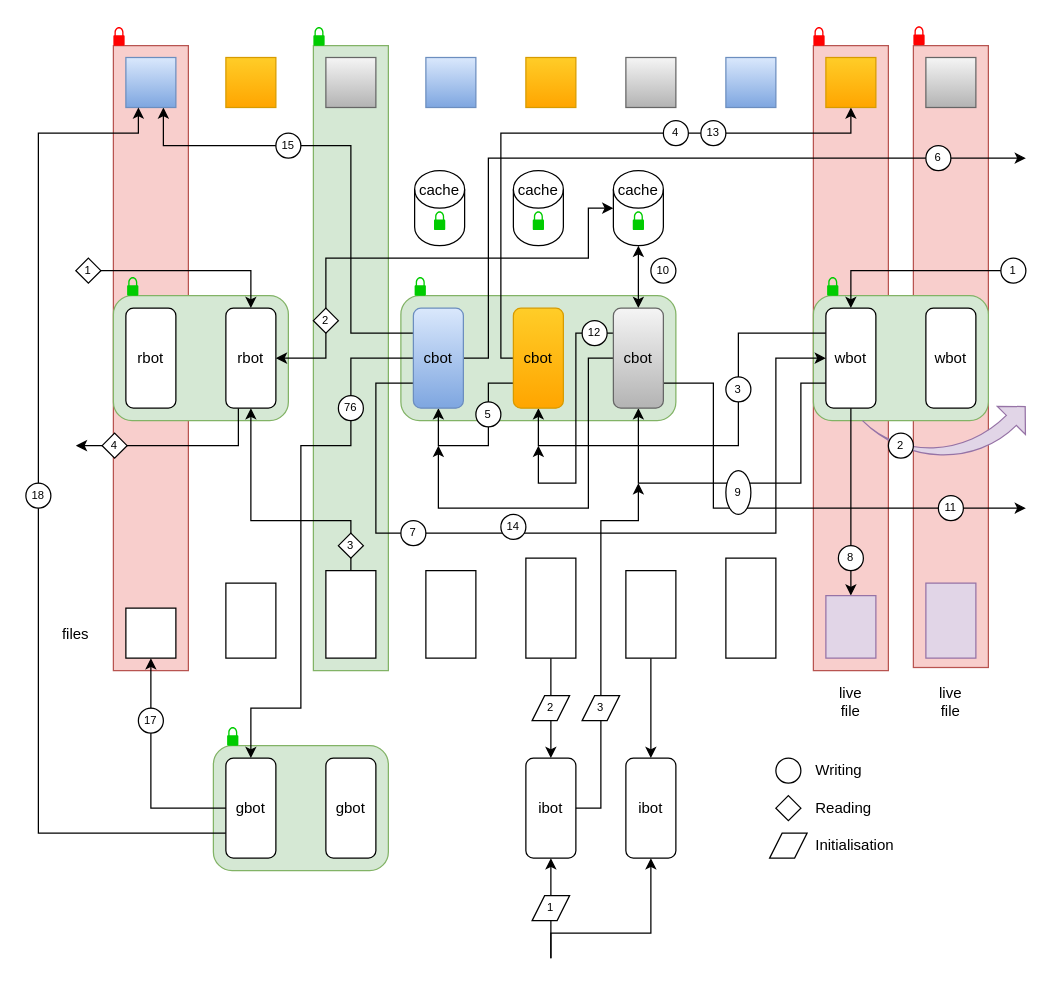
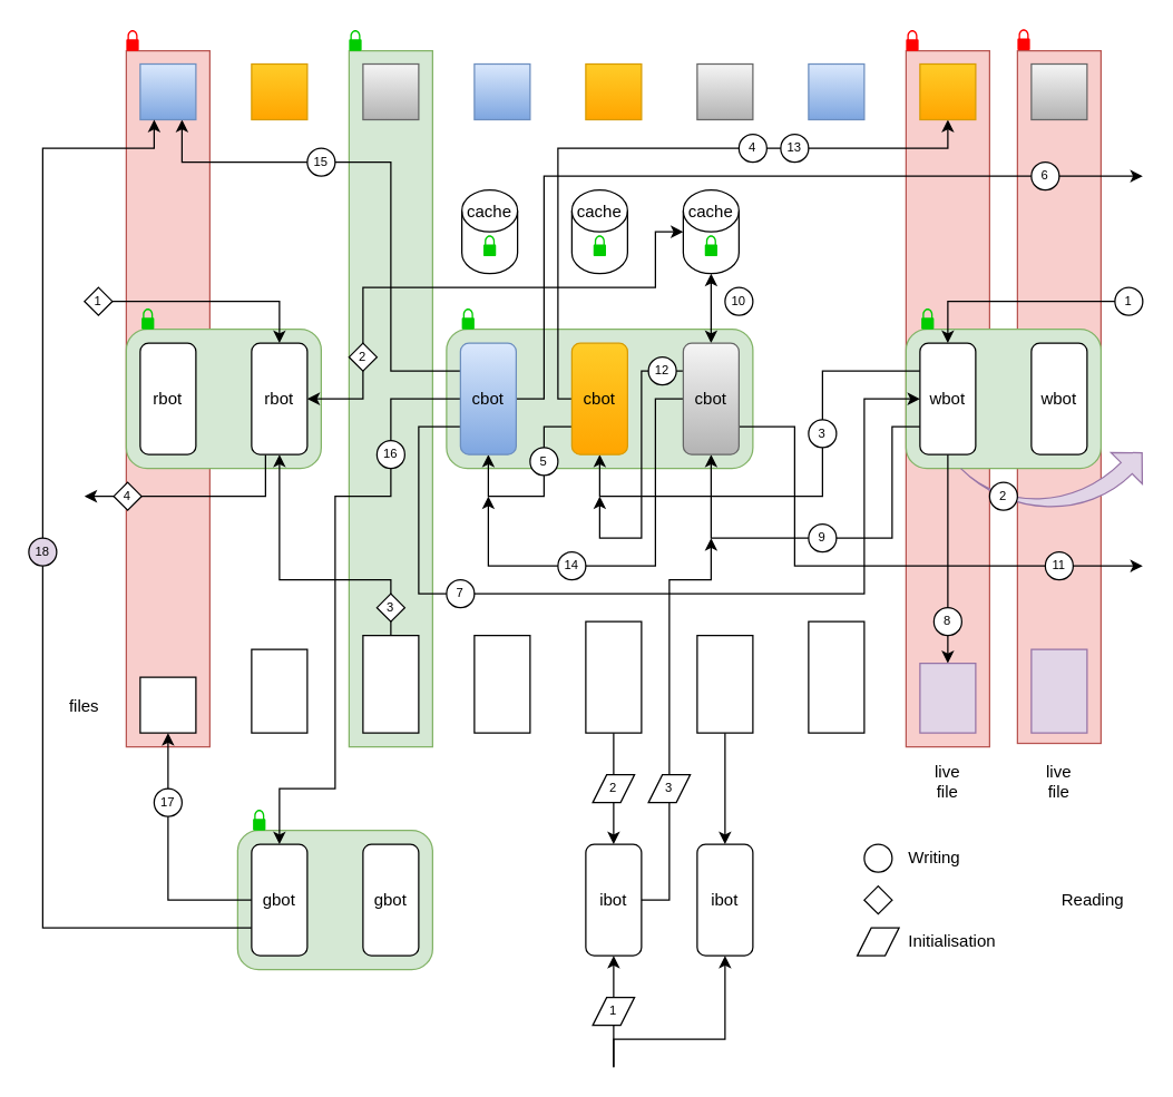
- <mxCell id="61" value="76" style="ellipse;whiteSpace=wrap;html=1;aspect=fixed;labelBorderColor=none;fontSize=9;align=center;verticalAlign=middle;" vertex="1" parent="1"><mxGeometry x="270" y="316" width="20" height="20" as="geometry" /></mxCell>
+ <mxCell id="61" value="16" style="ellipse;whiteSpace=wrap;html=1;aspect=fixed;labelBorderColor=none;fontSize=9;align=center;verticalAlign=middle;" vertex="1" parent="1"><mxGeometry x="270" y="316" width="20" height="20" as="geometry" /></mxCell>
- <mxCell id="92" value="9" style="ellipse;whiteSpace=wrap;html=1;aspect=fixed;labelBorderColor=none;fontSize=9;align=center;verticalAlign=middle;" vertex="1" parent="1"><mxGeometry x="580" y="376" width="20" height="35" as="geometry" /></mxCell>
+ <mxCell id="92" value="9" style="ellipse;whiteSpace=wrap;html=1;aspect=fixed;labelBorderColor=none;fontSize=9;align=center;verticalAlign=middle;" vertex="1" parent="1"><mxGeometry x="580" y="376" width="20" height="20" as="geometry" /></mxCell>
- <mxCell id="93" value="18" style="ellipse;whiteSpace=wrap;html=1;aspect=fixed;labelBorderColor=none;fontSize=9;align=center;verticalAlign=middle;" vertex="1" parent="1"><mxGeometry y="386" width="20" height="20" as="geometry" x="20" /></mxCell>
+ <mxCell id="93" value="18" style="ellipse;whiteSpace=wrap;html=1;aspect=fixed;labelBorderColor=none;fontSize=9;align=center;verticalAlign=middle;fillColor=#e1d5e7;" vertex="1" parent="1"><mxGeometry y="386" width="20" height="20" as="geometry" x="20" /></mxCell>
- <mxCell id="117" value="14" style="ellipse;whiteSpace=wrap;html=1;aspect=fixed;labelBorderColor=none;fontSize=9;align=center;verticalAlign=middle;" vertex="1" parent="1"><mxGeometry x="400" y="411" width="20" height="20" as="geometry" /></mxCell>
+ <mxCell id="117" value="14" style="ellipse;whiteSpace=wrap;html=1;aspect=fixed;labelBorderColor=none;fontSize=9;align=center;verticalAlign=middle;" vertex="1" parent="1"><mxGeometry x="400" y="396" width="20" height="20" as="geometry" /></mxCell>
- <mxCell id="97" value="Reading" style="text;html=1;strokeColor=none;fillColor=none;align=left;verticalAlign=middle;whiteSpace=wrap;rounded=0;labelBorderColor=none;fontSize=12;" vertex="1" parent="1"><mxGeometry x="650" y="631" width="40" height="30" as="geometry" /></mxCell>
+ <mxCell id="97" value="Reading" style="text;html=1;strokeColor=none;fillColor=none;align=left;verticalAlign=middle;whiteSpace=wrap;rounded=0;labelBorderColor=none;fontSize=12;" vertex="1" parent="1"><mxGeometry x="760" y="631" width="40" height="30" as="geometry" /></mxCell>
